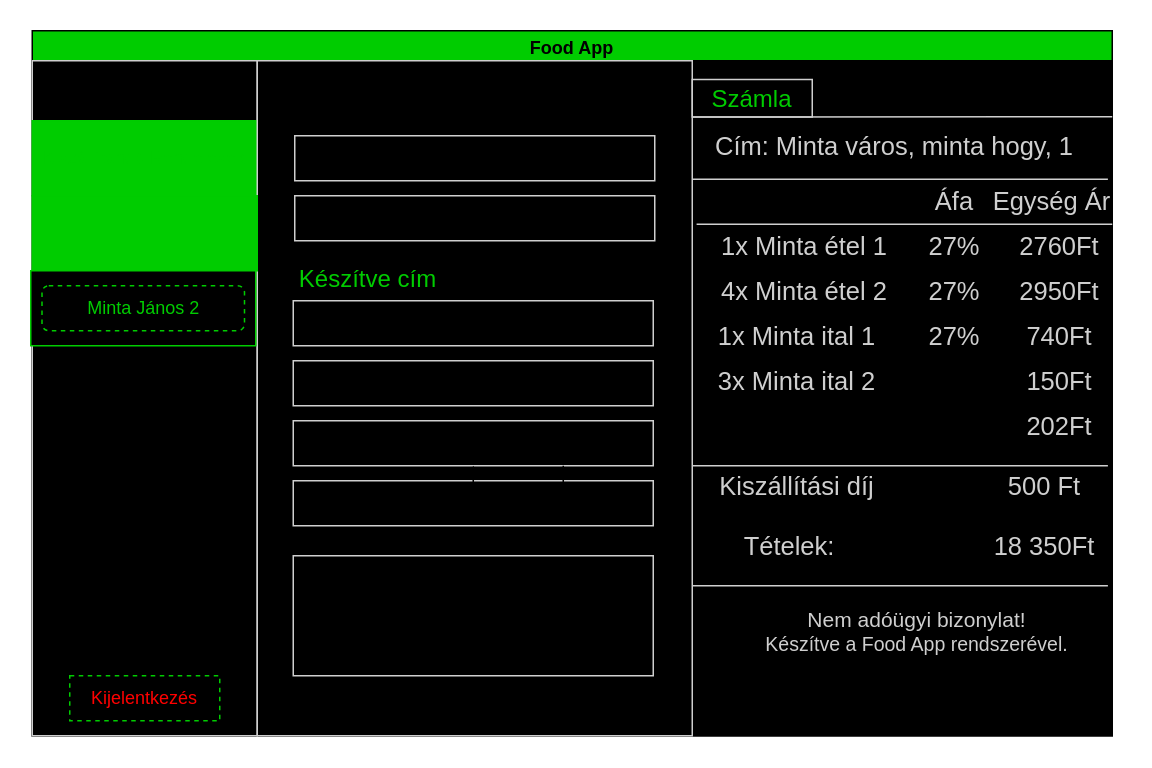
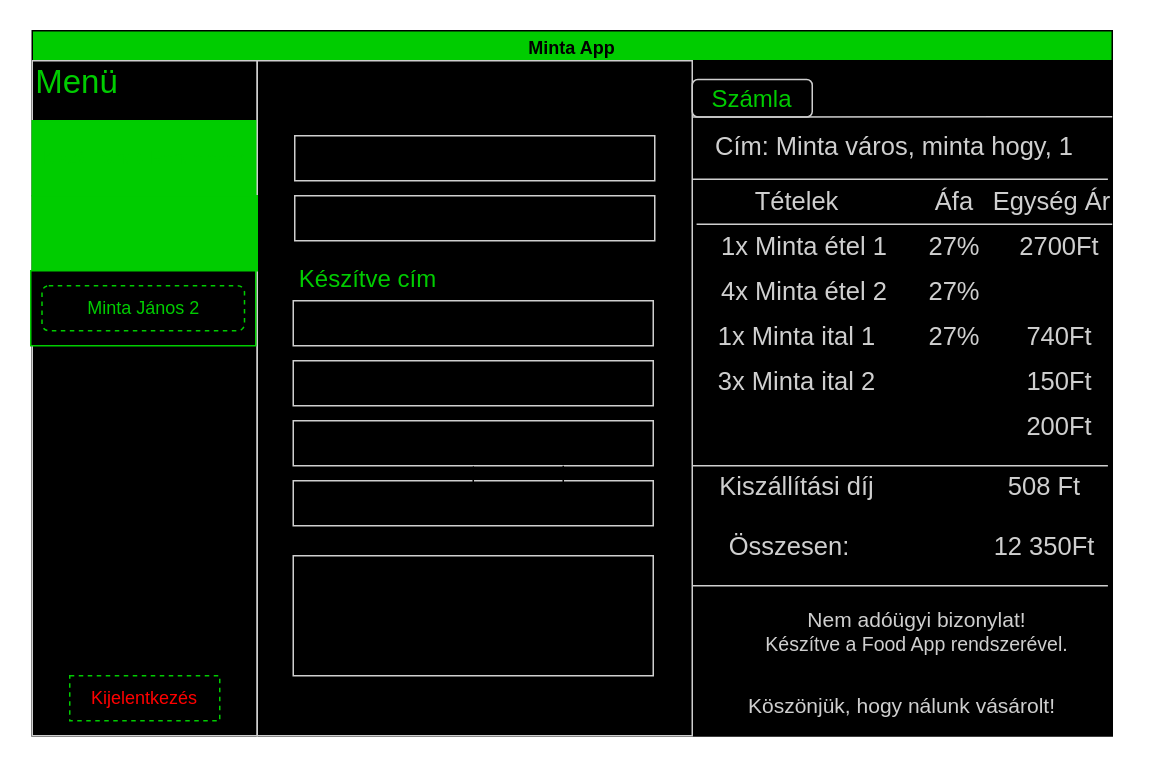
- <mxCell id="2" value="Food App" style="swimlane;whiteSpace=wrap;html=1;fillColor=#00CC00;" parent="1" vertex="1"><mxGeometry width="720" height="470" as="geometry" x="21" y="20" /></mxCell>
+ <mxCell id="2" value="Minta App" style="swimlane;whiteSpace=wrap;html=1;fillColor=#00CC00;" parent="1" vertex="1"><mxGeometry width="720" height="470" as="geometry" x="21" y="20" /></mxCell>
+ <mxCell id="6" value="&lt;font style=&quot;font-size: 22px;&quot; color=&quot;#00cc00&quot;&gt;Menü&lt;/font&gt;" style="text;html=1;align=center;verticalAlign=middle;whiteSpace=wrap;rounded=0;" parent="1" vertex="1"><mxGeometry y="40" width="60" height="30" as="geometry" x="21" /></mxCell>
- <mxCell id="17" value="&lt;font style=&quot;font-size: 16px;&quot; color=&quot;#00cc00&quot;&gt;Számla&lt;/font&gt;" style="whiteSpace=wrap;html=1;fillColor=#000000;strokeColor=#CFCFCF;rounded=0;" parent="1" vertex="1"><mxGeometry x="461" y="52.5" width="80" height="25" as="geometry" /></mxCell>
+ <mxCell id="17" value="&lt;font style=&quot;font-size: 16px;&quot; color=&quot;#00cc00&quot;&gt;Számla&lt;/font&gt;" style="rounded=1;whiteSpace=wrap;html=1;fillColor=#000000;strokeColor=#CFCFCF;" parent="1" vertex="1"><mxGeometry x="461" y="52.5" width="80" height="25" as="geometry" /></mxCell>
+ <mxCell id="21" value="&lt;font style=&quot;font-size: 17px;&quot; color=&quot;#cfcfcf&quot;&gt;Tételek&lt;/font&gt;" style="text;html=1;align=center;verticalAlign=middle;whiteSpace=wrap;rounded=0;" vertex="1" parent="1"><mxGeometry x="476" y="120" width="110" height="30" as="geometry" /></mxCell>
- <mxCell id="31" value="&lt;font style=&quot;font-size: 17px;&quot; color=&quot;#cfcfcf&quot;&gt;2760Ft&lt;br&gt;&lt;/font&gt;" style="text;html=1;align=center;verticalAlign=middle;whiteSpace=wrap;rounded=0;" vertex="1" parent="1"><mxGeometry x="676" y="150" width="60" height="30" as="geometry" /></mxCell>
+ <mxCell id="31" value="&lt;font style=&quot;font-size: 17px;&quot; color=&quot;#cfcfcf&quot;&gt;2700Ft&lt;br&gt;&lt;/font&gt;" style="text;html=1;align=center;verticalAlign=middle;whiteSpace=wrap;rounded=0;" vertex="1" parent="1"><mxGeometry x="676" y="150" width="60" height="30" as="geometry" /></mxCell>
- <mxCell id="32" value="&lt;font style=&quot;font-size: 17px;&quot; color=&quot;#cfcfcf&quot;&gt;2950Ft&lt;br&gt;&lt;/font&gt;" style="text;html=1;align=center;verticalAlign=middle;whiteSpace=wrap;rounded=0;" vertex="1" parent="1"><mxGeometry x="676" y="180" width="60" height="30" as="geometry" /></mxCell>
- <mxCell id="35" value="&lt;font style=&quot;font-size: 17px;&quot; color=&quot;#cfcfcf&quot;&gt;202Ft&lt;/font&gt;" style="text;html=1;align=center;verticalAlign=middle;whiteSpace=wrap;rounded=0;" vertex="1" parent="1"><mxGeometry x="671" y="270" width="70" height="30" as="geometry" /></mxCell>
+ <mxCell id="35" value="&lt;font style=&quot;font-size: 17px;&quot; color=&quot;#cfcfcf&quot;&gt;200Ft&lt;/font&gt;" style="text;html=1;align=center;verticalAlign=middle;whiteSpace=wrap;rounded=0;" vertex="1" parent="1"><mxGeometry x="671" y="270" width="70" height="30" as="geometry" /></mxCell>
- <mxCell id="42" value="&lt;font style=&quot;font-size: 17px;&quot; color=&quot;#cfcfcf&quot;&gt;500 Ft&lt;br&gt;&lt;/font&gt;" style="text;html=1;align=center;verticalAlign=middle;whiteSpace=wrap;rounded=0;" vertex="1" parent="1"><mxGeometry x="661" y="310" width="70" height="30" as="geometry" /></mxCell>
+ <mxCell id="42" value="&lt;font style=&quot;font-size: 17px;&quot; color=&quot;#cfcfcf&quot;&gt;508 Ft&lt;br&gt;&lt;/font&gt;" style="text;html=1;align=center;verticalAlign=middle;whiteSpace=wrap;rounded=0;" vertex="1" parent="1"><mxGeometry x="661" y="310" width="70" height="30" as="geometry" /></mxCell>
- <mxCell id="44" value="&lt;font style=&quot;font-size: 17px;&quot; color=&quot;#cfcfcf&quot;&gt;Tételek:&lt;br&gt;&lt;/font&gt;" style="text;html=1;align=center;verticalAlign=middle;whiteSpace=wrap;rounded=0;" vertex="1" parent="1"><mxGeometry x="466" y="350" width="120" height="30" as="geometry" /></mxCell>
+ <mxCell id="44" value="&lt;font style=&quot;font-size: 17px;&quot; color=&quot;#cfcfcf&quot;&gt;Összesen:&lt;br&gt;&lt;/font&gt;" style="text;html=1;align=center;verticalAlign=middle;whiteSpace=wrap;rounded=0;" vertex="1" parent="1"><mxGeometry x="466" y="350" width="120" height="30" as="geometry" /></mxCell>
- <mxCell id="40" value="&lt;font style=&quot;font-size: 17px;&quot; color=&quot;#cfcfcf&quot;&gt;18 350Ft&lt;br&gt;&lt;/font&gt;" style="text;html=1;align=center;verticalAlign=middle;whiteSpace=wrap;rounded=0;" vertex="1" parent="1"><mxGeometry x="661" y="350" width="70" height="30" as="geometry" /></mxCell>
+ <mxCell id="40" value="&lt;font style=&quot;font-size: 17px;&quot; color=&quot;#cfcfcf&quot;&gt;12 350Ft&lt;br&gt;&lt;/font&gt;" style="text;html=1;align=center;verticalAlign=middle;whiteSpace=wrap;rounded=0;" vertex="1" parent="1"><mxGeometry x="661" y="350" width="70" height="30" as="geometry" /></mxCell>
+ <mxCell id="39" value="&lt;font style=&quot;font-size: 14px;&quot; color=&quot;#cfcfcf&quot;&gt;Köszönjük, hogy nálunk vásárolt!&lt;/font&gt;&lt;font style=&quot;font-size: 13px;&quot; color=&quot;#cfcfcf&quot;&gt;&lt;br&gt;&lt;/font&gt;" style="text;html=1;align=center;verticalAlign=middle;whiteSpace=wrap;rounded=0;" vertex="1" parent="1"><mxGeometry x="476" y="460" width="250" height="20" as="geometry" /></mxCell>
